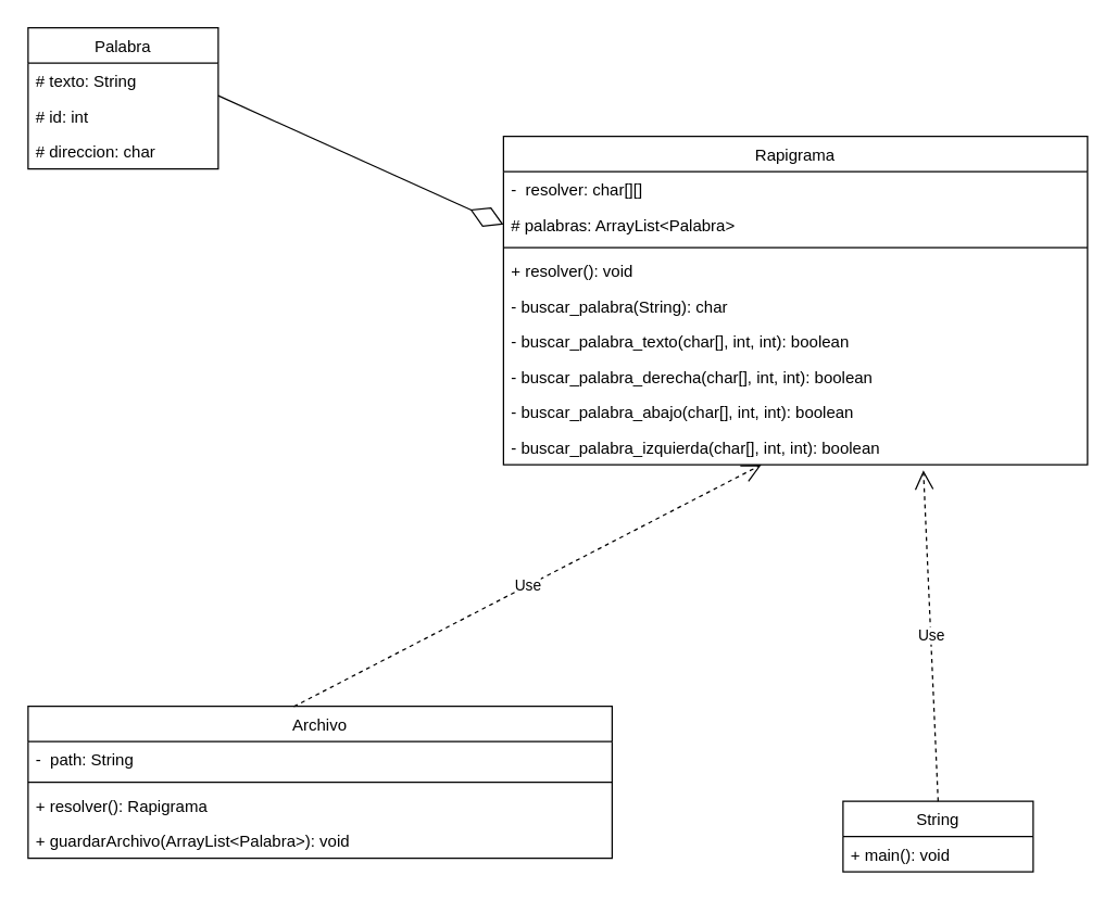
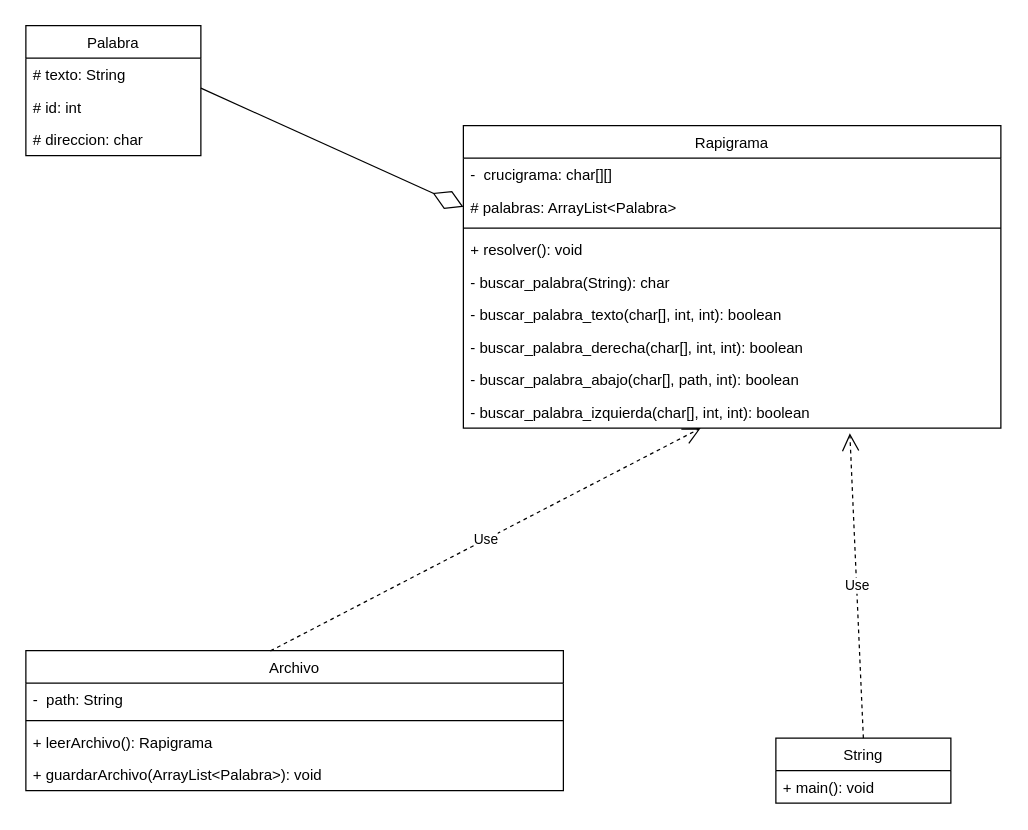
- <mxCell id="7" value="-  resolver: char[][]" style="text;strokeColor=none;fillColor=none;align=left;verticalAlign=top;spacingLeft=4;spacingRight=4;overflow=hidden;rotatable=0;points=[[0,0.5],[1,0.5]];portConstraint=eastwest;" vertex="1" parent="6"><mxGeometry y="26" width="430" height="26" as="geometry" /></mxCell>
+ <mxCell id="7" value="-  crucigrama: char[][]" style="text;strokeColor=none;fillColor=none;align=left;verticalAlign=top;spacingLeft=4;spacingRight=4;overflow=hidden;rotatable=0;points=[[0,0.5],[1,0.5]];portConstraint=eastwest;" vertex="1" parent="6"><mxGeometry y="26" width="430" height="26" as="geometry" /></mxCell>
- <mxCell id="14" value="- buscar_palabra_abajo(char[], int, int): boolean" style="text;strokeColor=none;fillColor=none;align=left;verticalAlign=top;spacingLeft=4;spacingRight=4;overflow=hidden;rotatable=0;points=[[0,0.5],[1,0.5]];portConstraint=eastwest;" vertex="1" parent="6"><mxGeometry y="190" width="430" height="26" as="geometry" /></mxCell>
+ <mxCell id="14" value="- buscar_palabra_abajo(char[], path, int): boolean" style="text;strokeColor=none;fillColor=none;align=left;verticalAlign=top;spacingLeft=4;spacingRight=4;overflow=hidden;rotatable=0;points=[[0,0.5],[1,0.5]];portConstraint=eastwest;" vertex="1" parent="6"><mxGeometry y="190" width="430" height="26" as="geometry" /></mxCell>
- <mxCell id="21" value="+ resolver(): Rapigrama" style="text;strokeColor=none;fillColor=none;align=left;verticalAlign=top;spacingLeft=4;spacingRight=4;overflow=hidden;rotatable=0;points=[[0,0.5],[1,0.5]];portConstraint=eastwest;" vertex="1" parent="18"><mxGeometry y="60" width="430" height="26" as="geometry" /></mxCell>
+ <mxCell id="21" value="+ leerArchivo(): Rapigrama" style="text;strokeColor=none;fillColor=none;align=left;verticalAlign=top;spacingLeft=4;spacingRight=4;overflow=hidden;rotatable=0;points=[[0,0.5],[1,0.5]];portConstraint=eastwest;" vertex="1" parent="18"><mxGeometry y="60" width="430" height="26" as="geometry" /></mxCell>
